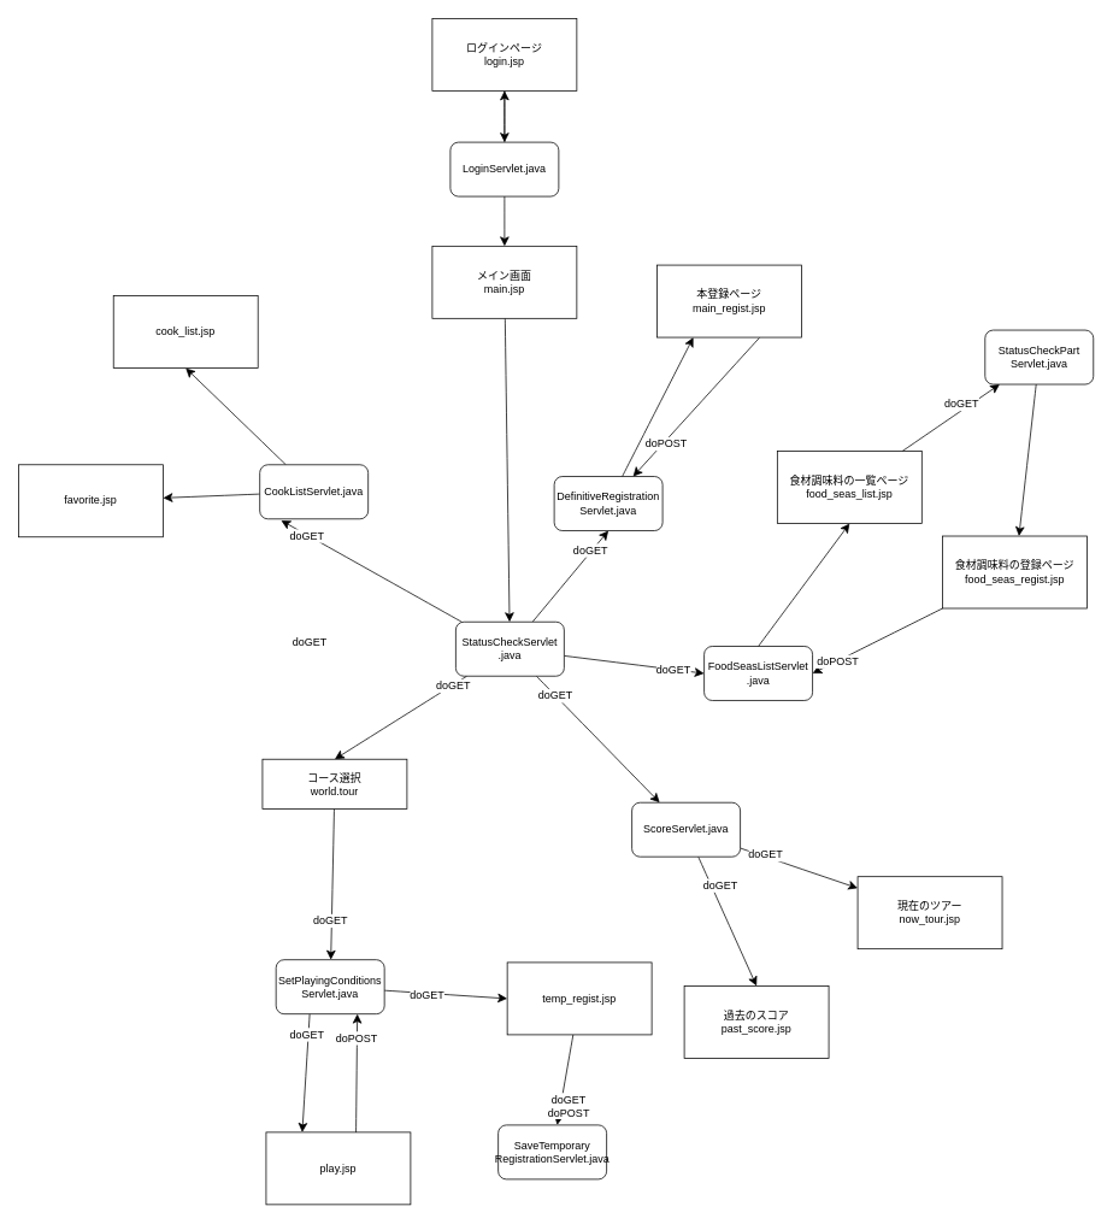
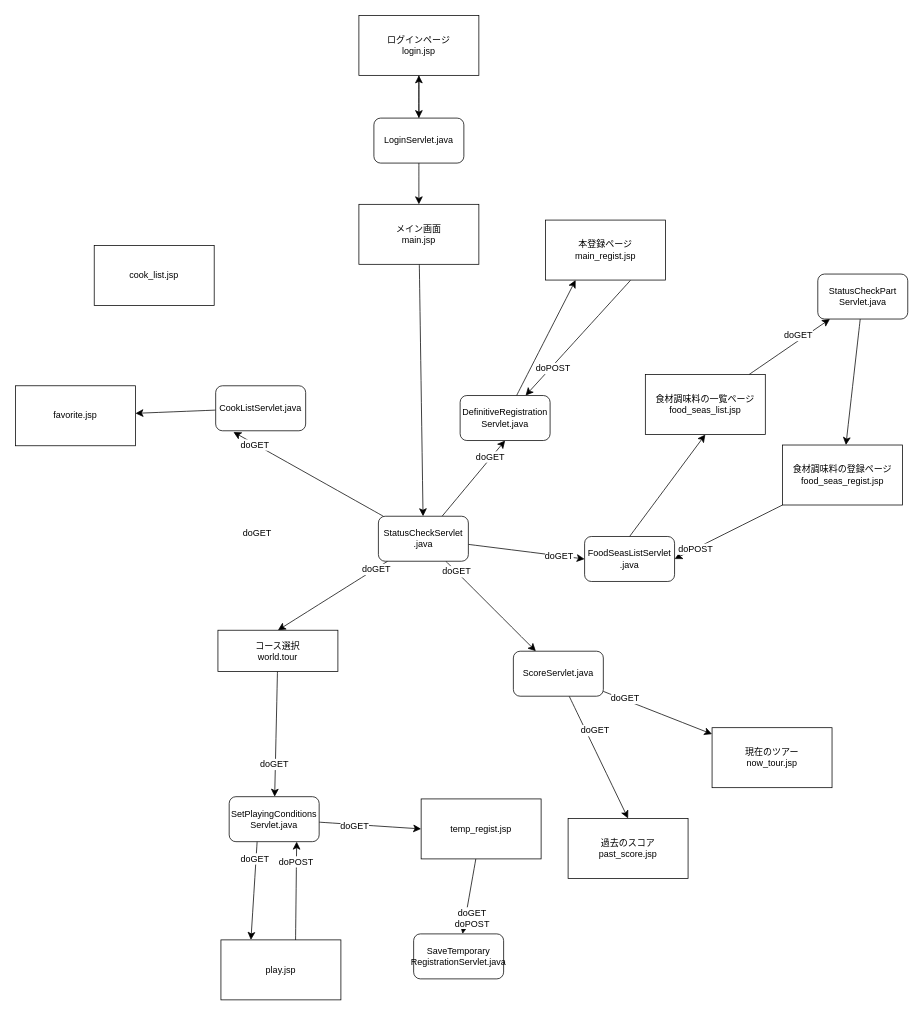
- <mxCell id="22" style="edgeStyle=none;curved=1;rounded=0;orthogonalLoop=1;jettySize=auto;html=1;entryX=0.5;entryY=1;entryDx=0;entryDy=0;fontSize=12;startSize=8;endSize=8;" edge="1" parent="1" source="24" target="61"><mxGeometry relative="1" as="geometry" /></mxCell>
- <mxCell id="30" value="ScoreServlet.java" style="rounded=1;whiteSpace=wrap;html=1;" vertex="1" parent="1"><mxGeometry x="699" y="888" width="120" height="60" as="geometry" /></mxCell>
+ <mxCell id="30" value="ScoreServlet.java" style="rounded=1;whiteSpace=wrap;html=1;" vertex="1" parent="1"><mxGeometry x="684" y="868" width="120" height="60" as="geometry" /></mxCell>
